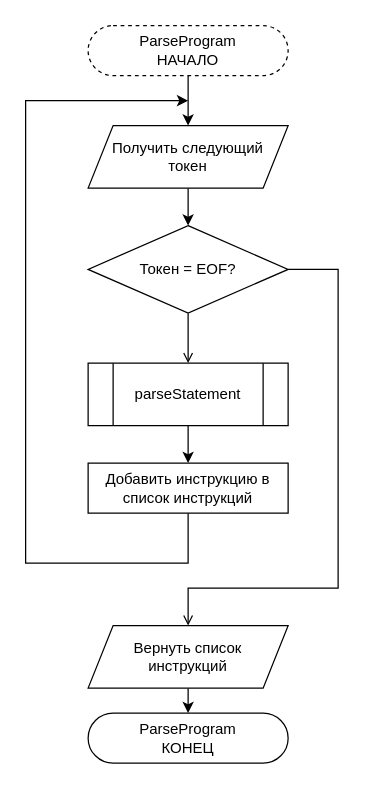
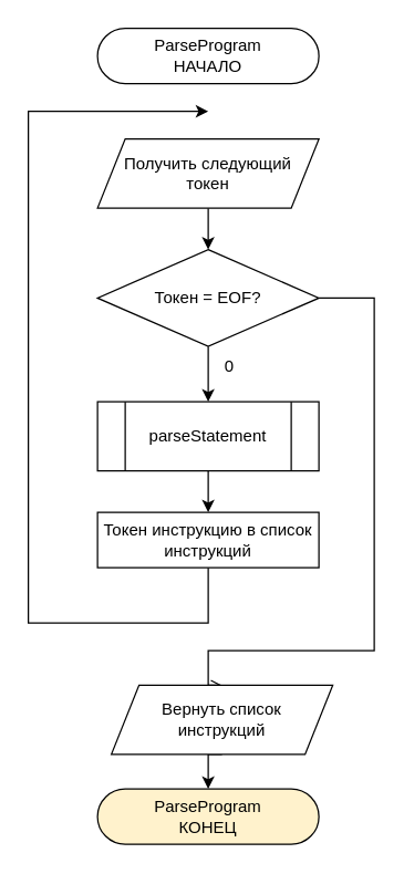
- <mxCell id="3" value="ParseProgram&lt;br&gt;НАЧАЛО" style="rounded=1;whiteSpace=wrap;html=1;arcSize=50;dashed=1;" parent="1" vertex="1"><mxGeometry x="70" y="20" width="160" height="40" as="geometry" /></mxCell>
+ <mxCell id="3" value="ParseProgram&lt;br&gt;НАЧАЛО" style="rounded=1;whiteSpace=wrap;html=1;arcSize=50;" parent="1" vertex="1"><mxGeometry x="70" y="20" width="160" height="40" as="geometry" /></mxCell>
- <mxCell id="2" value="" style="edgeStyle=orthogonalEdgeStyle;rounded=0;orthogonalLoop=1;jettySize=auto;html=1;" parent="1" source="3" target="5" edge="1"><mxGeometry relative="1" as="geometry" /></mxCell>
+ <mxCell id="11" value="0" style="text;html=1;align=center;verticalAlign=middle;resizable=0;points=[];autosize=1;strokeColor=none;fillColor=none;" parent="1" vertex="1"><mxGeometry x="150" y="250" width="30" height="30" as="geometry" /></mxCell>
- <mxCell id="6" style="edgeStyle=orthogonalEdgeStyle;rounded=0;orthogonalLoop=1;jettySize=auto;html=1;entryX=0.5;entryY=0;entryDx=0;entryDy=0;endArrow=open;" parent="1" source="8" target="10" edge="1"><mxGeometry relative="1" as="geometry" /></mxCell>
+ <mxCell id="6" style="edgeStyle=orthogonalEdgeStyle;rounded=0;orthogonalLoop=1;jettySize=auto;html=1;entryX=0.5;entryY=0;entryDx=0;entryDy=0;" parent="1" source="8" target="10" edge="1"><mxGeometry relative="1" as="geometry" /></mxCell>
- <mxCell id="13" value="Добавить инструкцию в список инструкций" style="rounded=0;whiteSpace=wrap;html=1;" parent="1" vertex="1"><mxGeometry x="70" y="370" width="160" height="40" as="geometry" /></mxCell>
+ <mxCell id="13" value="Токен инструкцию в список инструкций" style="rounded=0;whiteSpace=wrap;html=1;" parent="1" vertex="1"><mxGeometry x="70" y="370" width="160" height="40" as="geometry" /></mxCell>
- <mxCell id="16" value="Вернуть список&lt;div&gt;инструкций&lt;/div&gt;" style="shape=parallelogram;perimeter=parallelogramPerimeter;whiteSpace=wrap;html=1;fixedSize=1;" parent="1" vertex="1"><mxGeometry x="70" y="500" width="160" height="50" as="geometry" /></mxCell>
+ <mxCell id="16" value="Вернуть список&lt;div&gt;инструкций&lt;/div&gt;" style="shape=parallelogram;perimeter=parallelogramPerimeter;whiteSpace=wrap;html=1;fixedSize=1;" parent="1" vertex="1"><mxGeometry x="80" y="495" width="160" height="50" as="geometry" /></mxCell>
- <mxCell id="14" value="ParseProgram&lt;br&gt;КОНЕЦ" style="rounded=1;whiteSpace=wrap;html=1;arcSize=50;" parent="1" vertex="1"><mxGeometry x="70" y="570" width="160" height="40" as="geometry" /></mxCell>
+ <mxCell id="14" value="ParseProgram&lt;br&gt;КОНЕЦ" style="rounded=1;whiteSpace=wrap;html=1;arcSize=50;fillColor=#fff2cc;" parent="1" vertex="1"><mxGeometry x="70" y="570" width="160" height="40" as="geometry" /></mxCell>
